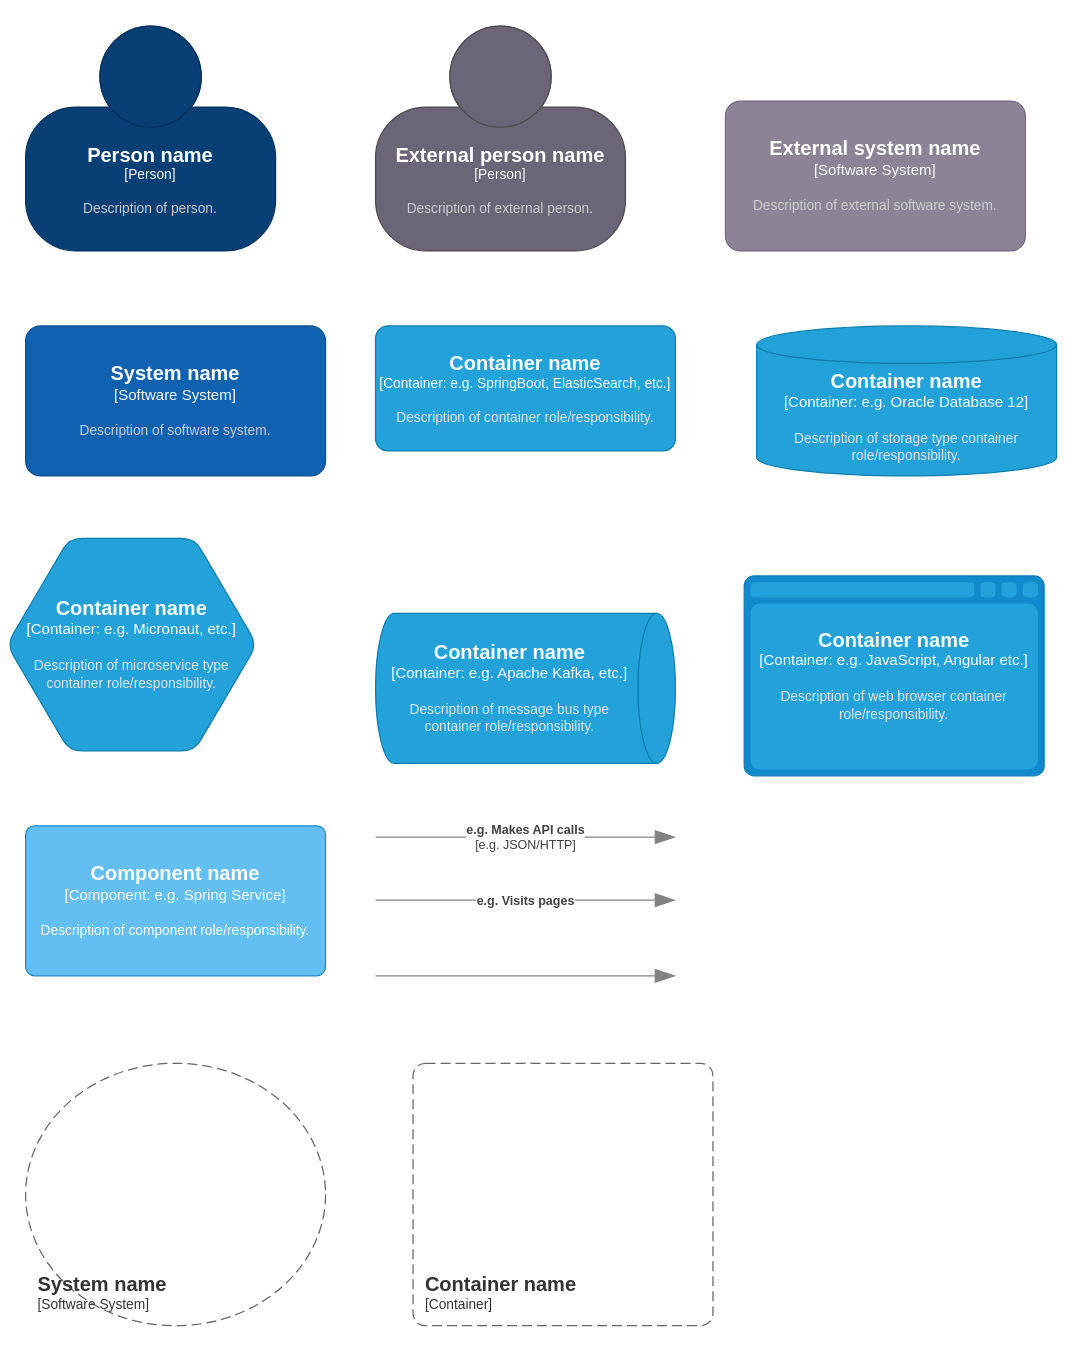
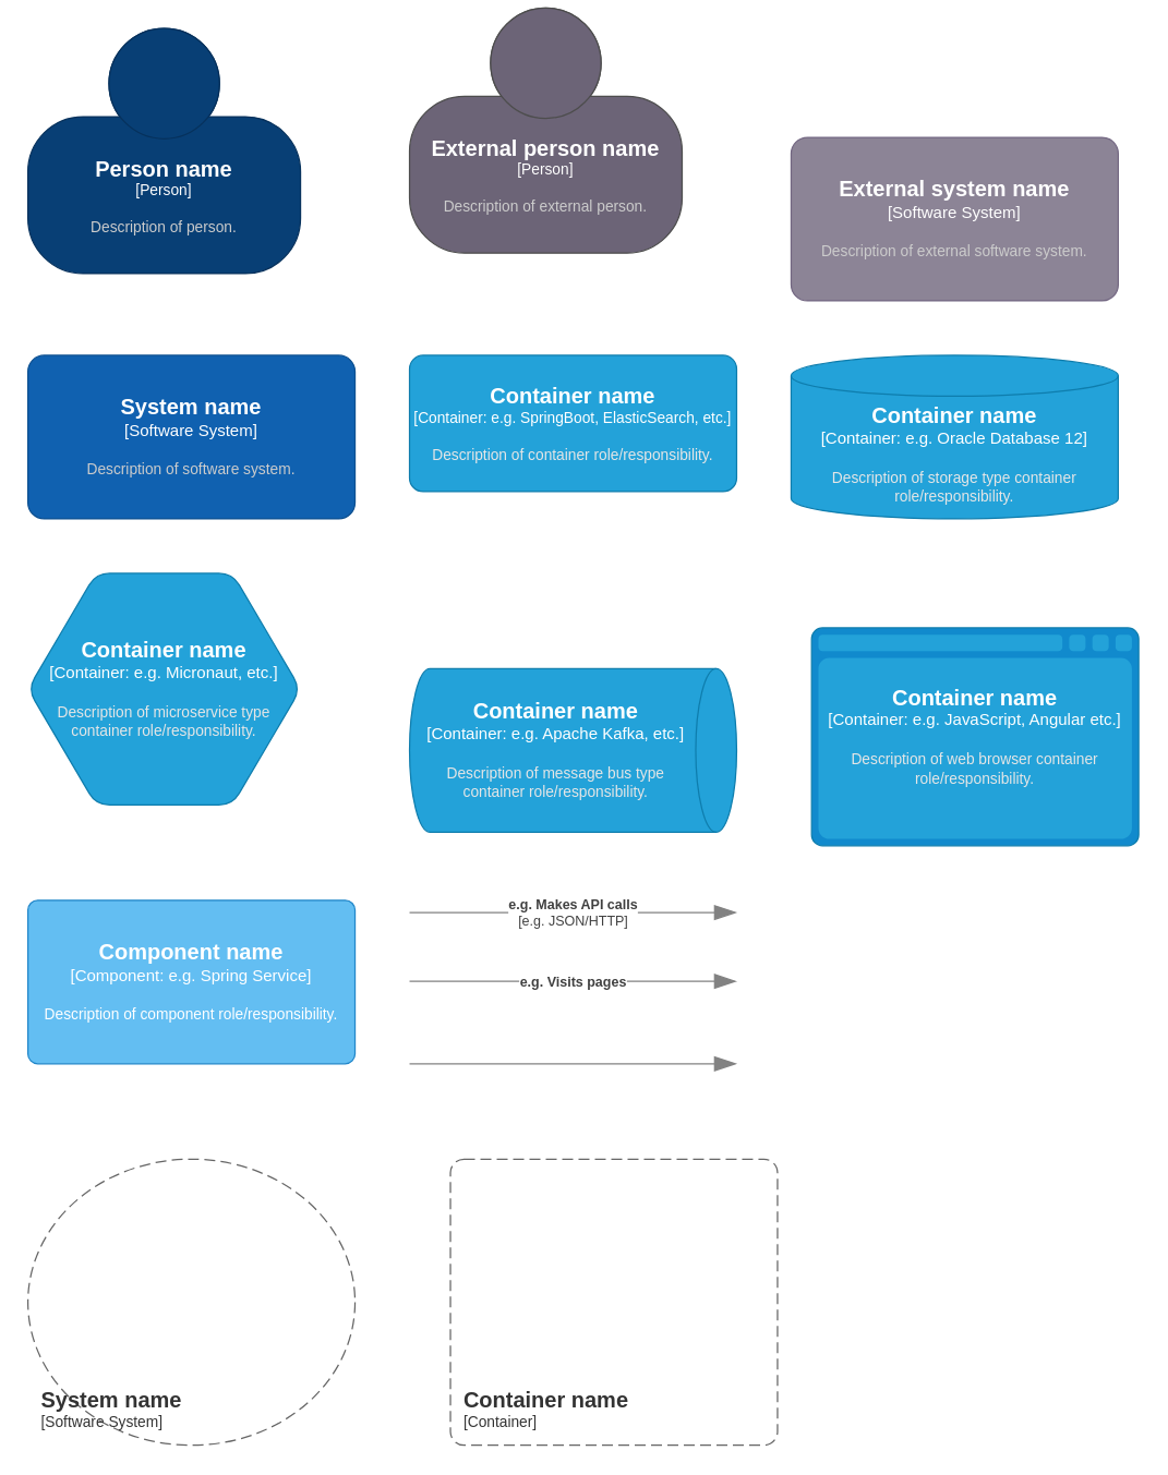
- <mxCell id="3" value="&lt;font style=&quot;font-size: 16px&quot;&gt;&lt;b&gt;External person name&lt;/b&gt;&lt;/font&gt;&lt;div&gt;[Person]&lt;/div&gt;&lt;br&gt;&lt;div&gt;&lt;font style=&quot;font-size: 11px&quot;&gt;&lt;font color=&quot;#cccccc&quot;&gt;Description of external person.&lt;/font&gt;&lt;/div&gt;" style="html=1;fontSize=11;dashed=0;whiteSpace=wrap;fillColor=#6C6477;strokeColor=#4D4D4D;fontColor=#ffffff;shape=mxgraph.c4.person2;align=center;metaEdit=1;points=[[0.5,0,0],[1,0.5,0],[1,0.75,0],[0.75,1,0],[0.5,1,0],[0.25,1,0],[0,0.75,0],[0,0.5,0]];resizable=0;" parent="1" vertex="1"><mxGeometry x="300" y="20" width="200" height="180" as="geometry" /></mxCell>
+ <mxCell id="3" value="&lt;font style=&quot;font-size: 16px&quot;&gt;&lt;b&gt;External person name&lt;/b&gt;&lt;/font&gt;&lt;div&gt;[Person]&lt;/div&gt;&lt;br&gt;&lt;div&gt;&lt;font style=&quot;font-size: 11px&quot;&gt;&lt;font color=&quot;#cccccc&quot;&gt;Description of external person.&lt;/font&gt;&lt;/div&gt;" style="html=1;fontSize=11;dashed=0;whiteSpace=wrap;fillColor=#6C6477;strokeColor=#4D4D4D;fontColor=#ffffff;shape=mxgraph.c4.person2;align=center;metaEdit=1;points=[[0.5,0,0],[1,0.5,0],[1,0.75,0],[0.75,1,0],[0.5,1,0],[0.25,1,0],[0,0.75,0],[0,0.5,0]];resizable=0;" parent="1" vertex="1"><mxGeometry x="300" y="5" width="200" height="180" as="geometry" /></mxCell>
- <mxCell id="5" value="&lt;font style=&quot;font-size: 16px&quot;&gt;&lt;b&gt;External system name&lt;/b&gt;&lt;/font&gt;&lt;div&gt;[Software System]&lt;/div&gt;&lt;br&gt;&lt;div&gt;&lt;font style=&quot;font-size: 11px&quot;&gt;&lt;font color=&quot;#cccccc&quot;&gt;Description of external software system.&lt;/font&gt;&lt;/div&gt;" style="rounded=1;whiteSpace=wrap;html=1;labelBackgroundColor=none;fillColor=#8C8496;fontColor=#ffffff;align=center;arcSize=10;strokeColor=#736782;metaEdit=1;resizable=0;points=[[0.25,0,0],[0.5,0,0],[0.75,0,0],[1,0.25,0],[1,0.5,0],[1,0.75,0],[0.75,1,0],[0.5,1,0],[0.25,1,0],[0,0.75,0],[0,0.5,0],[0,0.25,0]];" parent="1" vertex="1"><mxGeometry x="580" y="80" width="240" height="120" as="geometry" /></mxCell>
+ <mxCell id="5" value="&lt;font style=&quot;font-size: 16px&quot;&gt;&lt;b&gt;External system name&lt;/b&gt;&lt;/font&gt;&lt;div&gt;[Software System]&lt;/div&gt;&lt;br&gt;&lt;div&gt;&lt;font style=&quot;font-size: 11px&quot;&gt;&lt;font color=&quot;#cccccc&quot;&gt;Description of external software system.&lt;/font&gt;&lt;/div&gt;" style="rounded=1;whiteSpace=wrap;html=1;labelBackgroundColor=none;fillColor=#8C8496;fontColor=#ffffff;align=center;arcSize=10;strokeColor=#736782;metaEdit=1;resizable=0;points=[[0.25,0,0],[0.5,0,0],[0.75,0,0],[1,0.25,0],[1,0.5,0],[1,0.75,0],[0.75,1,0],[0.5,1,0],[0.25,1,0],[0,0.75,0],[0,0.5,0],[0,0.25,0]];" parent="1" vertex="1"><mxGeometry x="580" y="100" width="240" height="120" as="geometry" /></mxCell>
- <mxCell id="7" value="&lt;font style=&quot;font-size: 16px&quot;&gt;&lt;b&gt;Container name&lt;/b&gt;&lt;/font&gt;&lt;div&gt;[Container:&amp;nbsp;e.g. Oracle Database 12]&lt;/div&gt;&lt;br&gt;&lt;div&gt;&lt;font style=&quot;font-size: 11px&quot;&gt;&lt;font color=&quot;#E6E6E6&quot;&gt;Description of storage type container role/responsibility.&lt;/font&gt;&lt;/div&gt;" style="shape=cylinder3;size=15;whiteSpace=wrap;html=1;boundedLbl=1;rounded=0;labelBackgroundColor=none;fillColor=#23A2D9;fontSize=12;fontColor=#ffffff;align=center;strokeColor=#0E7DAD;metaEdit=1;points=[[0.5,0,0],[1,0.25,0],[1,0.5,0],[1,0.75,0],[0.5,1,0],[0,0.75,0],[0,0.5,0],[0,0.25,0]];resizable=0;" parent="1" vertex="1"><mxGeometry x="605" y="260" width="240" height="120" as="geometry" /></mxCell>
+ <mxCell id="7" value="&lt;font style=&quot;font-size: 16px&quot;&gt;&lt;b&gt;Container name&lt;/b&gt;&lt;/font&gt;&lt;div&gt;[Container:&amp;nbsp;e.g. Oracle Database 12]&lt;/div&gt;&lt;br&gt;&lt;div&gt;&lt;font style=&quot;font-size: 11px&quot;&gt;&lt;font color=&quot;#E6E6E6&quot;&gt;Description of storage type container role/responsibility.&lt;/font&gt;&lt;/div&gt;" style="shape=cylinder3;size=15;whiteSpace=wrap;html=1;boundedLbl=1;rounded=0;labelBackgroundColor=none;fillColor=#23A2D9;fontSize=12;fontColor=#ffffff;align=center;strokeColor=#0E7DAD;metaEdit=1;points=[[0.5,0,0],[1,0.25,0],[1,0.5,0],[1,0.75,0],[0.5,1,0],[0,0.75,0],[0,0.5,0],[0,0.25,0]];resizable=0;" parent="1" vertex="1"><mxGeometry x="580" y="260" width="240" height="120" as="geometry" /></mxCell>
- <mxCell id="16" value="&lt;font style=&quot;font-size: 16px&quot;&gt;&lt;b&gt;Container name&lt;/b&gt;&lt;/font&gt;&lt;div&gt;[Container:&amp;nbsp;e.g. Micronaut, etc.]&lt;/div&gt;&lt;br&gt;&lt;div&gt;&lt;font style=&quot;font-size: 11px&quot;&gt;&lt;font color=&quot;#E6E6E6&quot;&gt;Description of microservice type container role/responsibility.&lt;/font&gt;&lt;/div&gt;" style="shape=hexagon;size=50;perimeter=hexagonPerimeter2;whiteSpace=wrap;html=1;fixedSize=1;rounded=1;labelBackgroundColor=none;fillColor=#23A2D9;fontSize=12;fontColor=#ffffff;align=center;strokeColor=#0E7DAD;metaEdit=1;points=[[0.5,0,0],[1,0.25,0],[1,0.5,0],[1,0.75,0],[0.5,1,0],[0,0.75,0],[0,0.5,0],[0,0.25,0]];resizable=0;" parent="1" vertex="1"><mxGeometry x="5" y="430" width="200" height="170" as="geometry" /></mxCell>
+ <mxCell id="16" value="&lt;font style=&quot;font-size: 16px&quot;&gt;&lt;b&gt;Container name&lt;/b&gt;&lt;/font&gt;&lt;div&gt;[Container:&amp;nbsp;e.g. Micronaut, etc.]&lt;/div&gt;&lt;br&gt;&lt;div&gt;&lt;font style=&quot;font-size: 11px&quot;&gt;&lt;font color=&quot;#E6E6E6&quot;&gt;Description of microservice type container role/responsibility.&lt;/font&gt;&lt;/div&gt;" style="shape=hexagon;size=50;perimeter=hexagonPerimeter2;whiteSpace=wrap;html=1;fixedSize=1;rounded=1;labelBackgroundColor=none;fillColor=#23A2D9;fontSize=12;fontColor=#ffffff;align=center;strokeColor=#0E7DAD;metaEdit=1;points=[[0.5,0,0],[1,0.25,0],[1,0.5,0],[1,0.75,0],[0.5,1,0],[0,0.75,0],[0,0.5,0],[0,0.25,0]];resizable=0;" parent="1" vertex="1"><mxGeometry x="20" y="420" width="200" height="170" as="geometry" /></mxCell>
